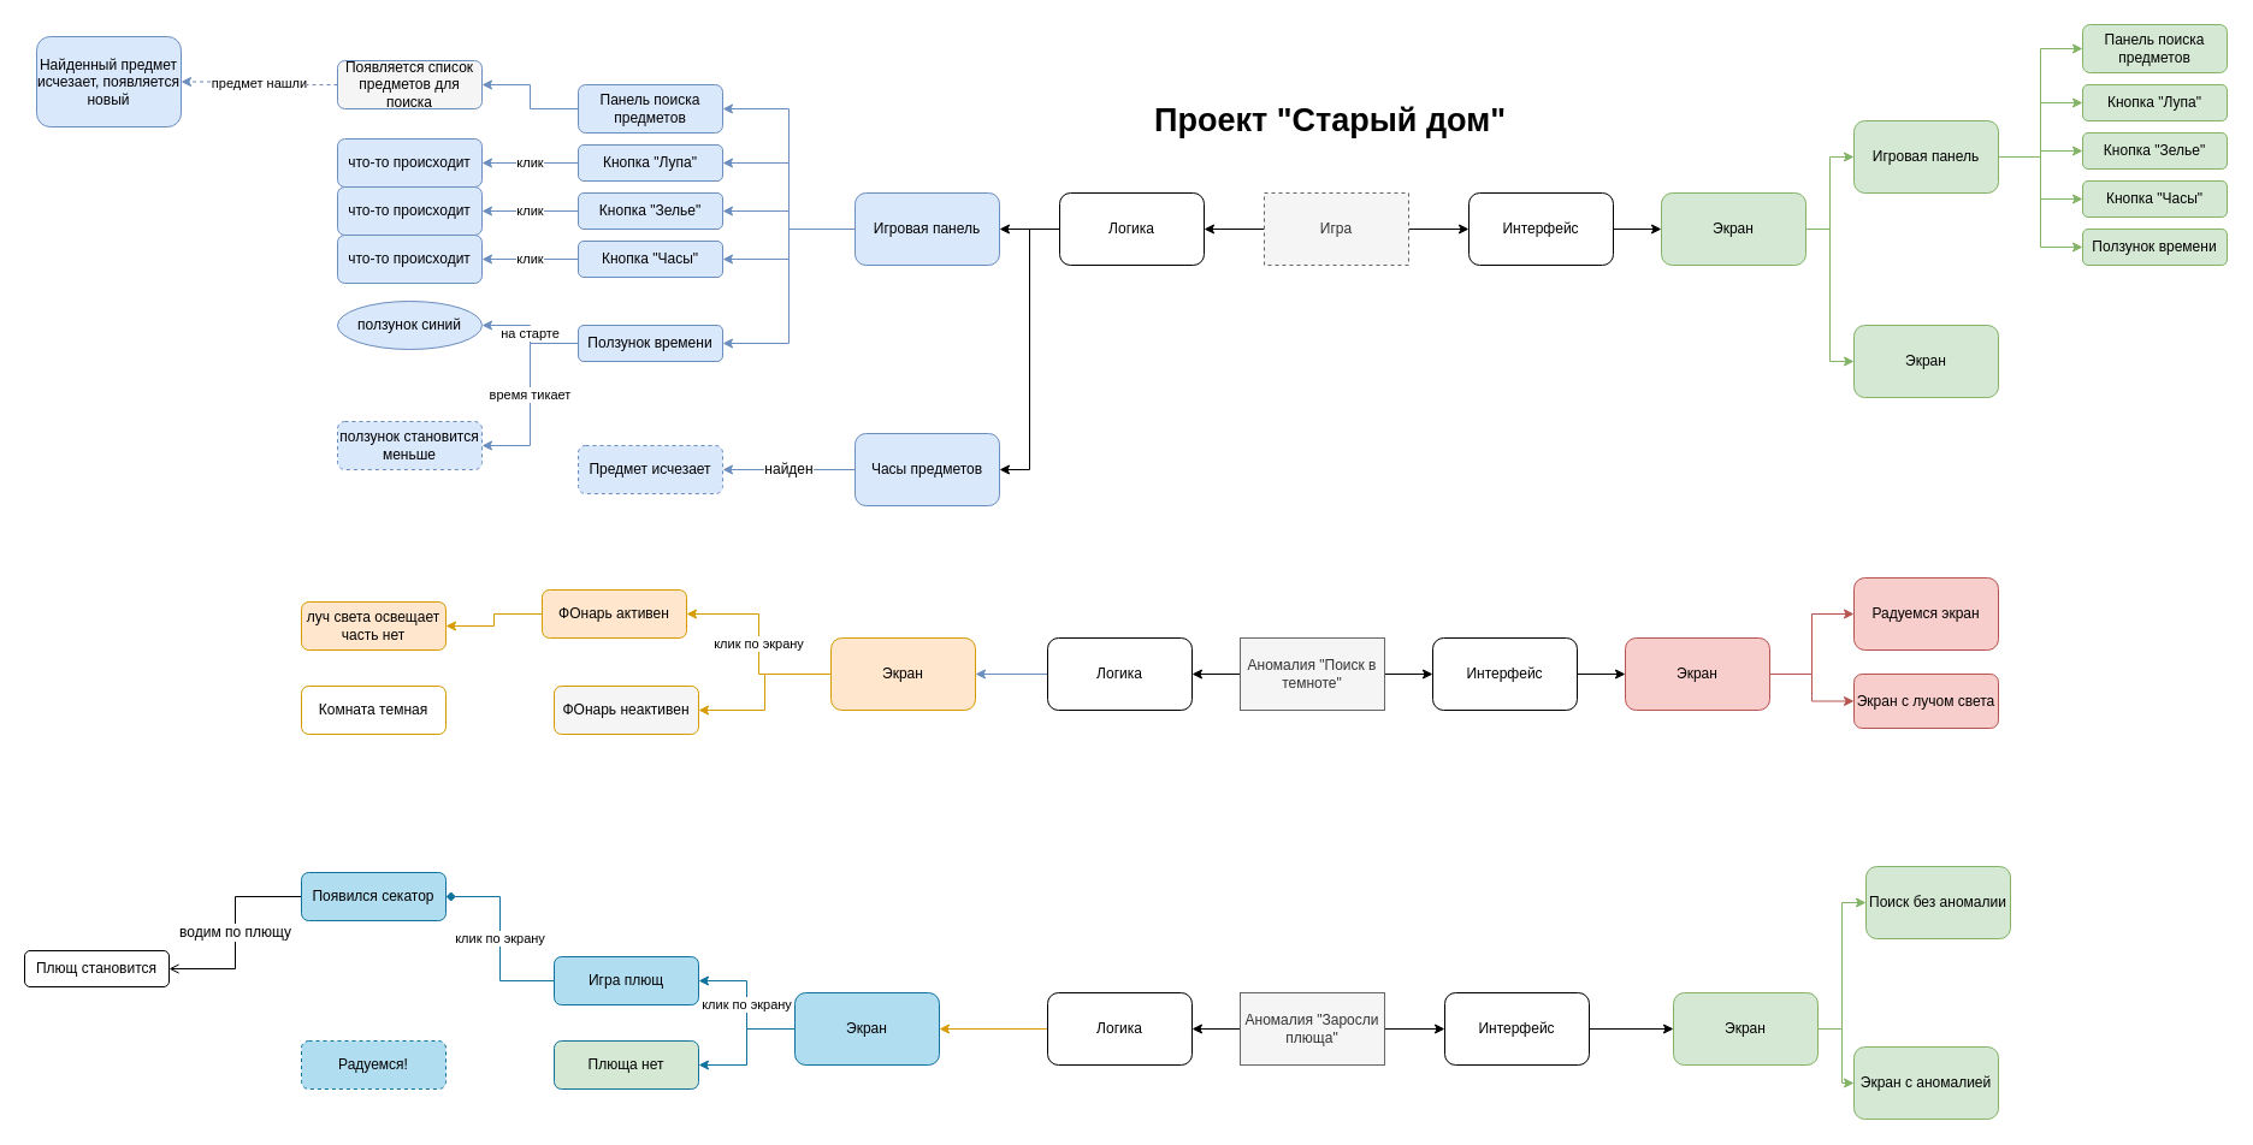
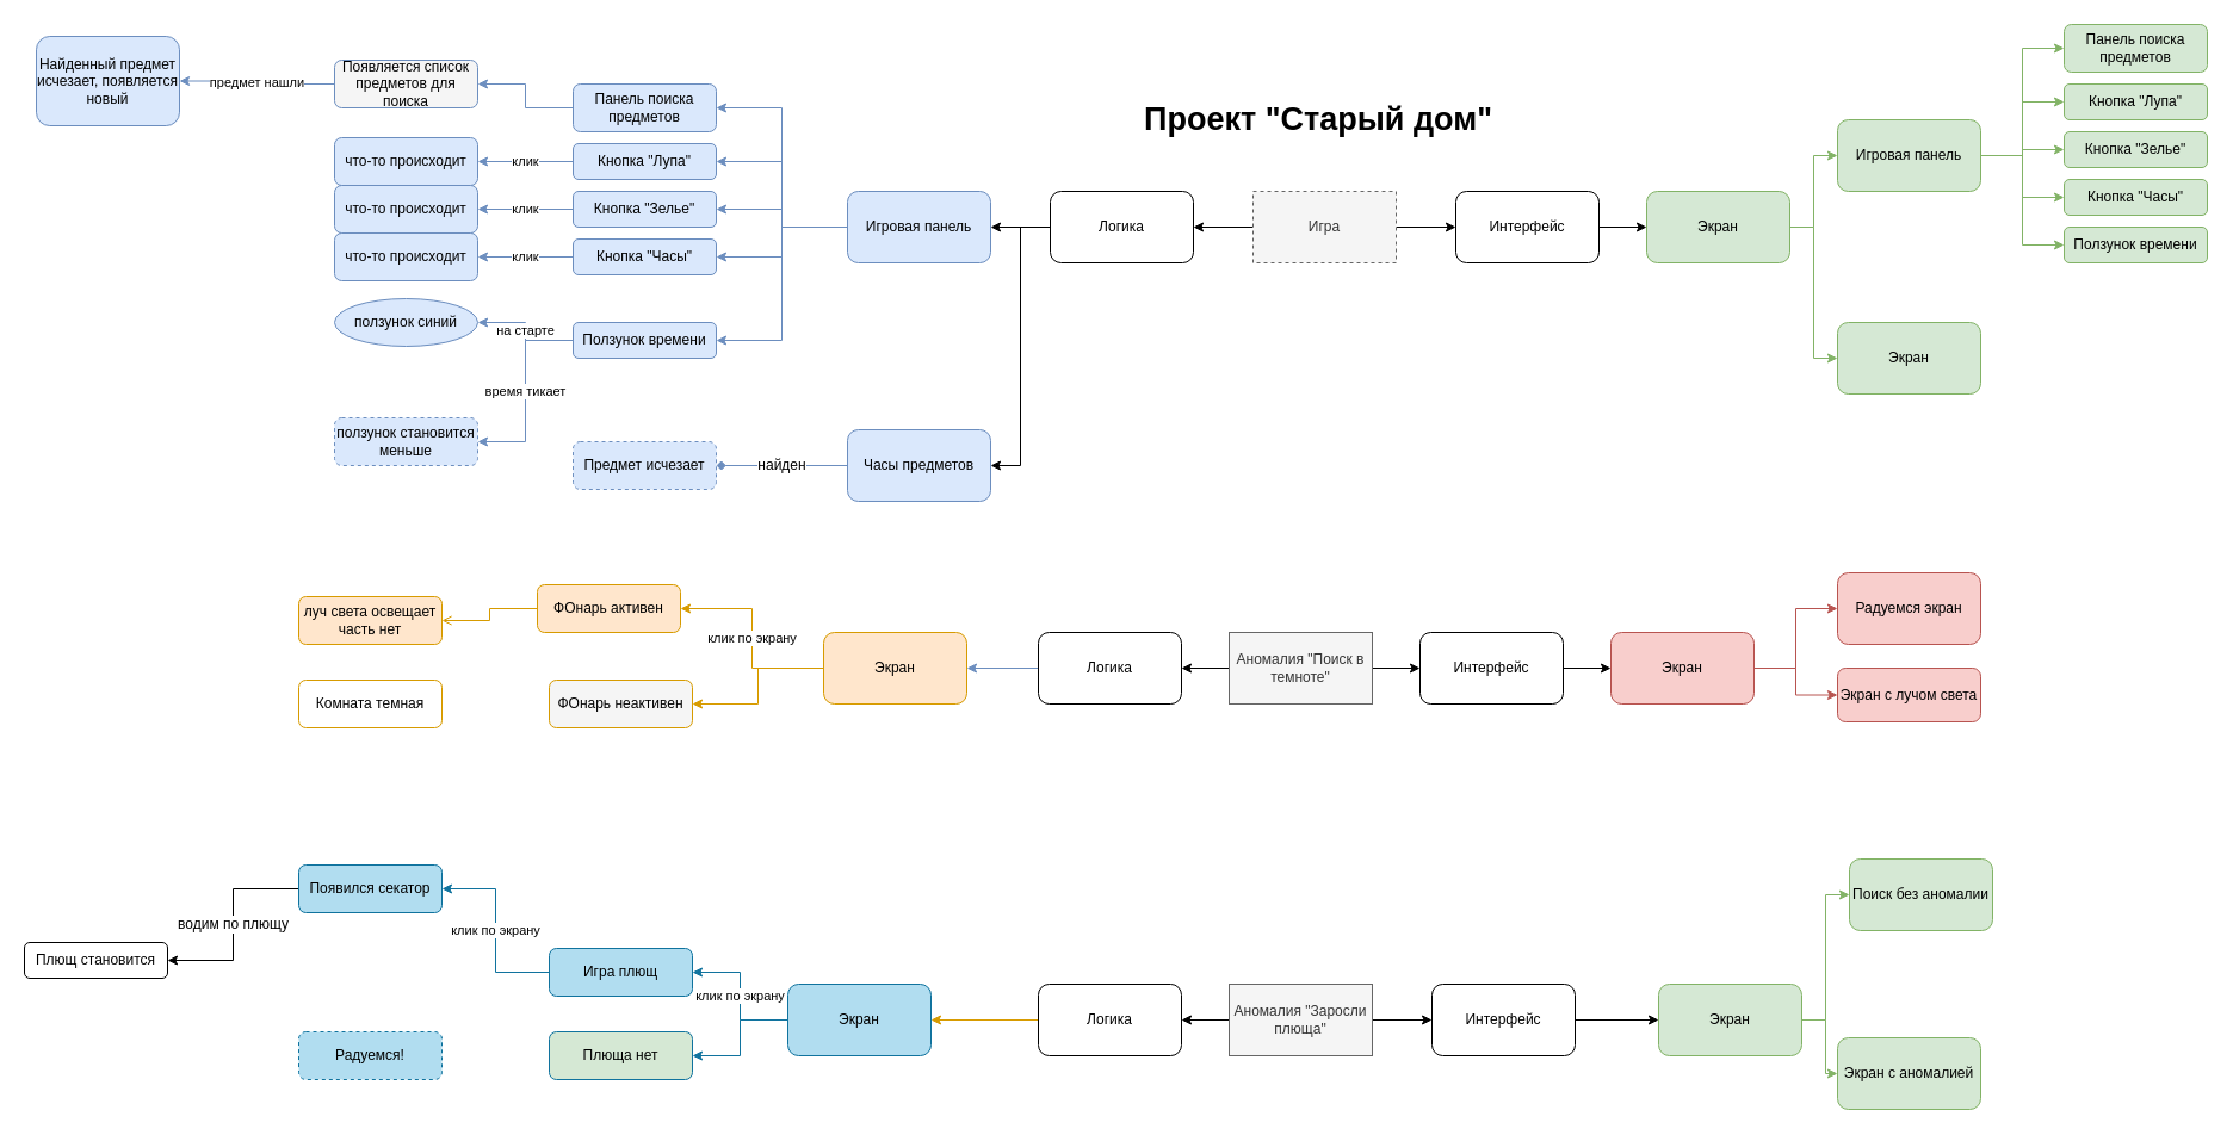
- <mxCell id="45" value="предмет нашли" style="edgeStyle=orthogonalEdgeStyle;rounded=0;orthogonalLoop=1;jettySize=auto;html=1;exitX=0;exitY=0.5;exitDx=0;exitDy=0;entryX=1;entryY=0.5;entryDx=0;entryDy=0;fillColor=#dae8fc;strokeColor=#6c8ebf;dashed=1;" parent="1" source="46" target="47" edge="1"><mxGeometry relative="1" as="geometry" /></mxCell>
+ <mxCell id="45" value="предмет нашли" style="edgeStyle=orthogonalEdgeStyle;rounded=0;orthogonalLoop=1;jettySize=auto;html=1;exitX=0;exitY=0.5;exitDx=0;exitDy=0;entryX=1;entryY=0.5;entryDx=0;entryDy=0;fillColor=#dae8fc;strokeColor=#6c8ebf;" parent="1" source="46" target="47" edge="1"><mxGeometry relative="1" as="geometry" /></mxCell>
- <mxCell id="85" value="найден" style="edgeStyle=orthogonalEdgeStyle;rounded=0;orthogonalLoop=1;jettySize=auto;html=1;exitX=0;exitY=0.5;exitDx=0;exitDy=0;entryX=1;entryY=0.5;entryDx=0;entryDy=0;fontSize=12;fillColor=#dae8fc;strokeColor=#6c8ebf;" parent="1" source="86" target="87" edge="1"><mxGeometry relative="1" as="geometry" /></mxCell>
+ <mxCell id="85" value="найден" style="edgeStyle=orthogonalEdgeStyle;rounded=0;orthogonalLoop=1;jettySize=auto;html=1;exitX=0;exitY=0.5;exitDx=0;exitDy=0;entryX=1;entryY=0.5;entryDx=0;entryDy=0;fontSize=12;fillColor=#dae8fc;strokeColor=#6c8ebf;endArrow=diamond;" parent="1" source="86" target="87" edge="1"><mxGeometry relative="1" as="geometry" /></mxCell>
- <mxCell id="53" style="edgeStyle=orthogonalEdgeStyle;rounded=0;orthogonalLoop=1;jettySize=auto;html=1;exitX=0;exitY=0.5;exitDx=0;exitDy=0;entryX=1;entryY=0.5;entryDx=0;entryDy=0;fillColor=#ffe6cc;strokeColor=#d79b00;" parent="1" source="54" target="56" edge="1"><mxGeometry relative="1" as="geometry" /></mxCell>
+ <mxCell id="53" style="edgeStyle=orthogonalEdgeStyle;rounded=0;orthogonalLoop=1;jettySize=auto;html=1;exitX=0;exitY=0.5;exitDx=0;exitDy=0;entryX=1;entryY=0.5;entryDx=0;entryDy=0;fillColor=#ffe6cc;strokeColor=#d79b00;endArrow=open;" parent="1" source="54" target="56" edge="1"><mxGeometry relative="1" as="geometry" /></mxCell>
- <mxCell id="73" value="клик по экрану" style="edgeStyle=orthogonalEdgeStyle;rounded=0;orthogonalLoop=1;jettySize=auto;html=1;exitX=0;exitY=0.5;exitDx=0;exitDy=0;entryX=1;entryY=0.5;entryDx=0;entryDy=0;fillColor=#b1ddf0;strokeColor=#10739e;endArrow=diamond;" parent="1" source="74" target="77" edge="1"><mxGeometry relative="1" as="geometry" /></mxCell>
+ <mxCell id="73" value="клик по экрану" style="edgeStyle=orthogonalEdgeStyle;rounded=0;orthogonalLoop=1;jettySize=auto;html=1;exitX=0;exitY=0.5;exitDx=0;exitDy=0;entryX=1;entryY=0.5;entryDx=0;entryDy=0;fillColor=#b1ddf0;strokeColor=#10739e;" parent="1" source="74" target="77" edge="1"><mxGeometry relative="1" as="geometry" /></mxCell>
- <mxCell id="76" value="водим по плющу" style="edgeStyle=orthogonalEdgeStyle;rounded=0;orthogonalLoop=1;jettySize=auto;html=1;exitX=0;exitY=0.5;exitDx=0;exitDy=0;entryX=1;entryY=0.5;entryDx=0;entryDy=0;fontSize=12;endArrow=open;" parent="1" source="77" target="95" edge="1"><mxGeometry relative="1" as="geometry" /></mxCell>
+ <mxCell id="76" value="водим по плющу" style="edgeStyle=orthogonalEdgeStyle;rounded=0;orthogonalLoop=1;jettySize=auto;html=1;exitX=0;exitY=0.5;exitDx=0;exitDy=0;entryX=1;entryY=0.5;entryDx=0;entryDy=0;fontSize=12;" parent="1" source="77" target="95" edge="1"><mxGeometry relative="1" as="geometry" /></mxCell>
